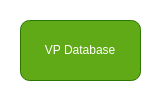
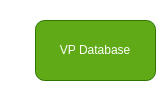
- <mxCell id="2" value="VP Database" style="rounded=1;whiteSpace=wrap;html=1;fillColor=#60a917;strokeColor=#2D7600;fontColor=#ffffff;" parent="1" vertex="1"><mxGeometry x="20" y="20" width="120" height="60" as="geometry" /></mxCell>
+ <mxCell id="2" value="VP Database" style="rounded=1;whiteSpace=wrap;html=1;fillColor=#60a917;strokeColor=#2D7600;fontColor=#ffffff;" parent="1" vertex="1"><mxGeometry x="35" y="20" width="120" height="60" as="geometry" /></mxCell>
